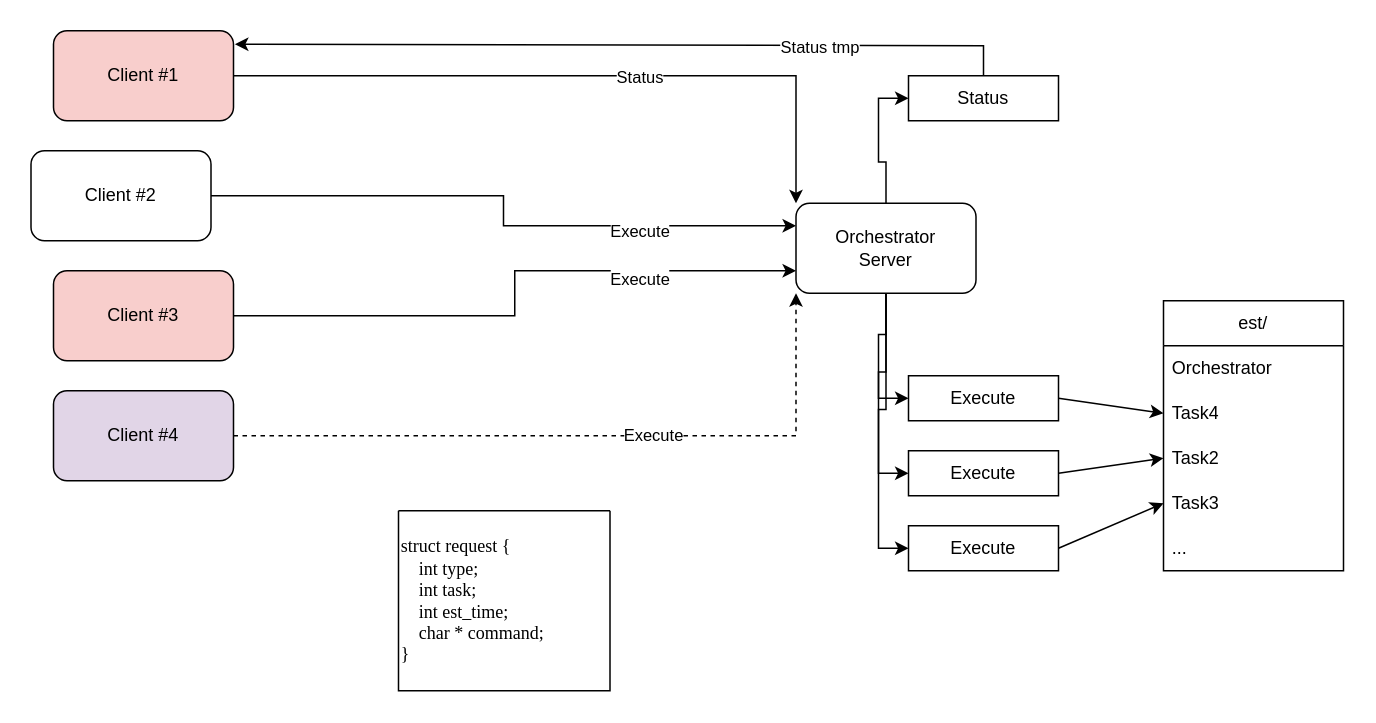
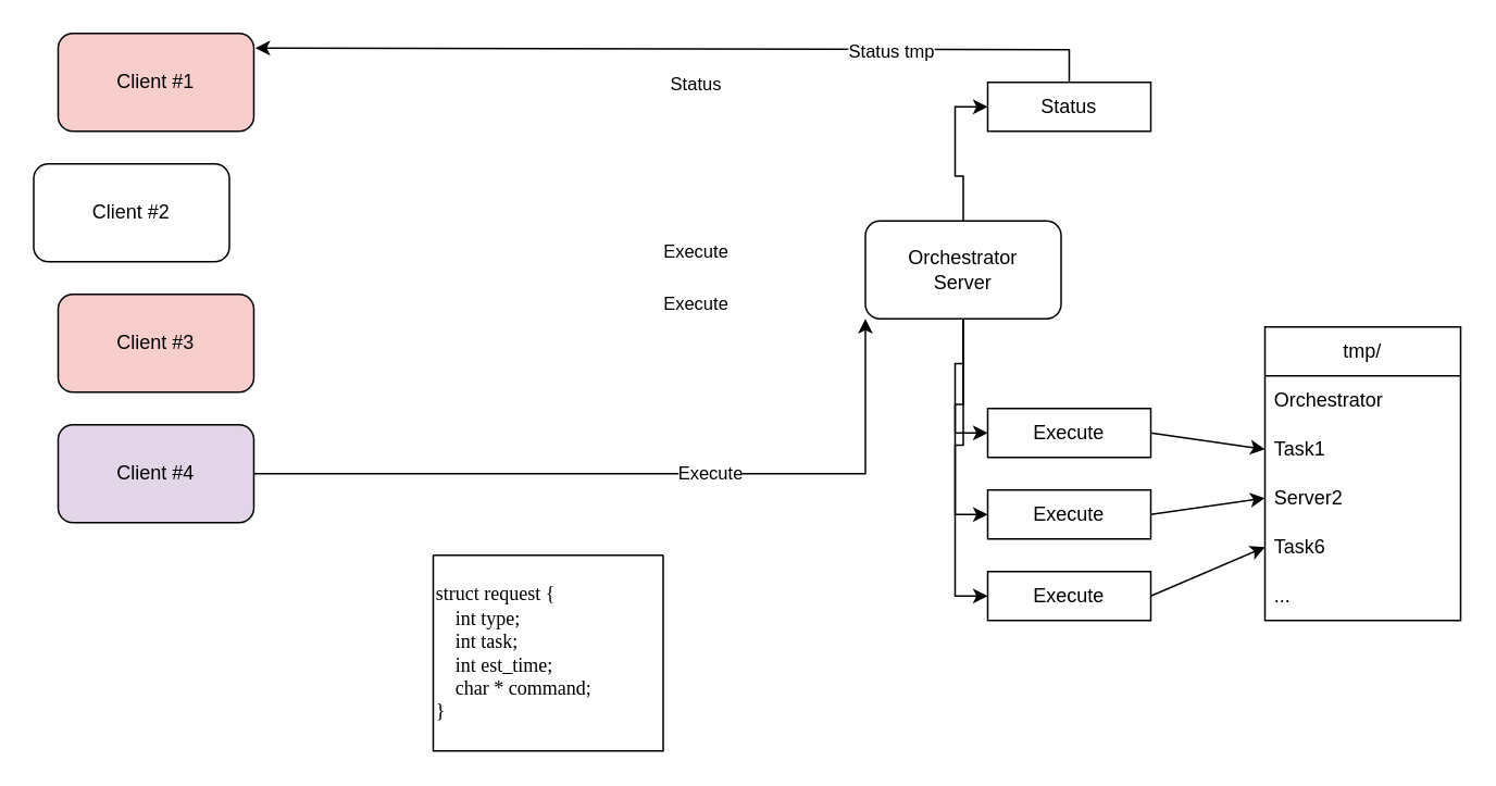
- <mxCell id="2" style="edgeStyle=orthogonalEdgeStyle;rounded=0;orthogonalLoop=1;jettySize=auto;html=1;entryX=0;entryY=0;entryDx=0;entryDy=0;" edge="1" parent="1" source="3" target="8"><mxGeometry relative="1" as="geometry" /></mxCell>
- <mxCell id="9" style="edgeStyle=orthogonalEdgeStyle;rounded=0;orthogonalLoop=1;jettySize=auto;html=1;entryX=0;entryY=0.25;entryDx=0;entryDy=0;" edge="1" parent="1" source="10" target="8"><mxGeometry relative="1" as="geometry" /></mxCell>
- <mxCell id="11" style="edgeStyle=orthogonalEdgeStyle;rounded=0;orthogonalLoop=1;jettySize=auto;html=1;entryX=0;entryY=0.75;entryDx=0;entryDy=0;" edge="1" parent="1" source="12" target="8"><mxGeometry relative="1" as="geometry" /></mxCell>
- <mxCell id="16" value="est/" style="swimlane;fontStyle=0;childLayout=stackLayout;horizontal=1;startSize=30;horizontalStack=0;resizeParent=1;resizeParentMax=0;resizeLast=0;collapsible=1;marginBottom=0;whiteSpace=wrap;html=1;" vertex="1" parent="1"><mxGeometry x="775" y="200" width="120" height="180" as="geometry" /></mxCell>
+ <mxCell id="16" value="tmp/" style="swimlane;fontStyle=0;childLayout=stackLayout;horizontal=1;startSize=30;horizontalStack=0;resizeParent=1;resizeParentMax=0;resizeLast=0;collapsible=1;marginBottom=0;whiteSpace=wrap;html=1;" vertex="1" parent="1"><mxGeometry x="775" y="200" width="120" height="180" as="geometry" /></mxCell>
- <mxCell id="18" value="Task4" style="text;strokeColor=none;fillColor=none;align=left;verticalAlign=middle;spacingLeft=4;spacingRight=4;overflow=hidden;points=[[0,0.5],[1,0.5]];portConstraint=eastwest;rotatable=0;whiteSpace=wrap;html=1;" vertex="1" parent="16"><mxGeometry y="60" width="120" height="30" as="geometry" /></mxCell>
+ <mxCell id="18" value="Task1" style="text;strokeColor=none;fillColor=none;align=left;verticalAlign=middle;spacingLeft=4;spacingRight=4;overflow=hidden;points=[[0,0.5],[1,0.5]];portConstraint=eastwest;rotatable=0;whiteSpace=wrap;html=1;" vertex="1" parent="16"><mxGeometry y="60" width="120" height="30" as="geometry" /></mxCell>
- <mxCell id="13" style="edgeStyle=orthogonalEdgeStyle;rounded=0;orthogonalLoop=1;jettySize=auto;html=1;entryX=0;entryY=1;entryDx=0;entryDy=0;dashed=1;" edge="1" parent="1" source="15" target="8"><mxGeometry relative="1" as="geometry" /></mxCell>
+ <mxCell id="13" style="edgeStyle=orthogonalEdgeStyle;rounded=0;orthogonalLoop=1;jettySize=auto;html=1;entryX=0;entryY=1;entryDx=0;entryDy=0;" edge="1" parent="1" source="15" target="8"><mxGeometry relative="1" as="geometry" /></mxCell>
- <mxCell id="19" value="Task2" style="text;strokeColor=none;fillColor=none;align=left;verticalAlign=middle;spacingLeft=4;spacingRight=4;overflow=hidden;points=[[0,0.5],[1,0.5]];portConstraint=eastwest;rotatable=0;whiteSpace=wrap;html=1;" vertex="1" parent="16"><mxGeometry y="90" width="120" height="30" as="geometry" /></mxCell>
+ <mxCell id="19" value="Server2" style="text;strokeColor=none;fillColor=none;align=left;verticalAlign=middle;spacingLeft=4;spacingRight=4;overflow=hidden;points=[[0,0.5],[1,0.5]];portConstraint=eastwest;rotatable=0;whiteSpace=wrap;html=1;" vertex="1" parent="16"><mxGeometry y="90" width="120" height="30" as="geometry" /></mxCell>
- <mxCell id="20" value="Task3" style="text;strokeColor=none;fillColor=none;align=left;verticalAlign=middle;spacingLeft=4;spacingRight=4;overflow=hidden;points=[[0,0.5],[1,0.5]];portConstraint=eastwest;rotatable=0;whiteSpace=wrap;html=1;" vertex="1" parent="16"><mxGeometry y="120" width="120" height="30" as="geometry" /></mxCell>
+ <mxCell id="20" value="Task6" style="text;strokeColor=none;fillColor=none;align=left;verticalAlign=middle;spacingLeft=4;spacingRight=4;overflow=hidden;points=[[0,0.5],[1,0.5]];portConstraint=eastwest;rotatable=0;whiteSpace=wrap;html=1;" vertex="1" parent="16"><mxGeometry y="120" width="120" height="30" as="geometry" /></mxCell>
